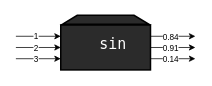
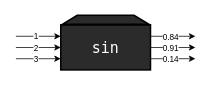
- <mxCell id="4" value="&lt;pre&gt;&lt;font style=&quot;font-size: 20px;&quot; color=&quot;#ffffff&quot;&gt;sin&lt;/font&gt;&lt;/pre&gt;" style="text;html=1;strokeColor=none;fillColor=none;align=center;verticalAlign=middle;whiteSpace=wrap;rounded=0;" parent="1" vertex="1"><mxGeometry x="120" y="43" width="60" height="30" as="geometry" /></mxCell>
+ <mxCell id="4" value="&lt;pre&gt;&lt;font style=&quot;font-size: 20px;&quot; color=&quot;#ffffff&quot;&gt;sin&lt;/font&gt;&lt;/pre&gt;" style="text;html=1;strokeColor=none;fillColor=none;align=center;verticalAlign=middle;whiteSpace=wrap;rounded=0;" parent="1" vertex="1"><mxGeometry x="110" y="48" width="60" height="30" as="geometry" /></mxCell>
